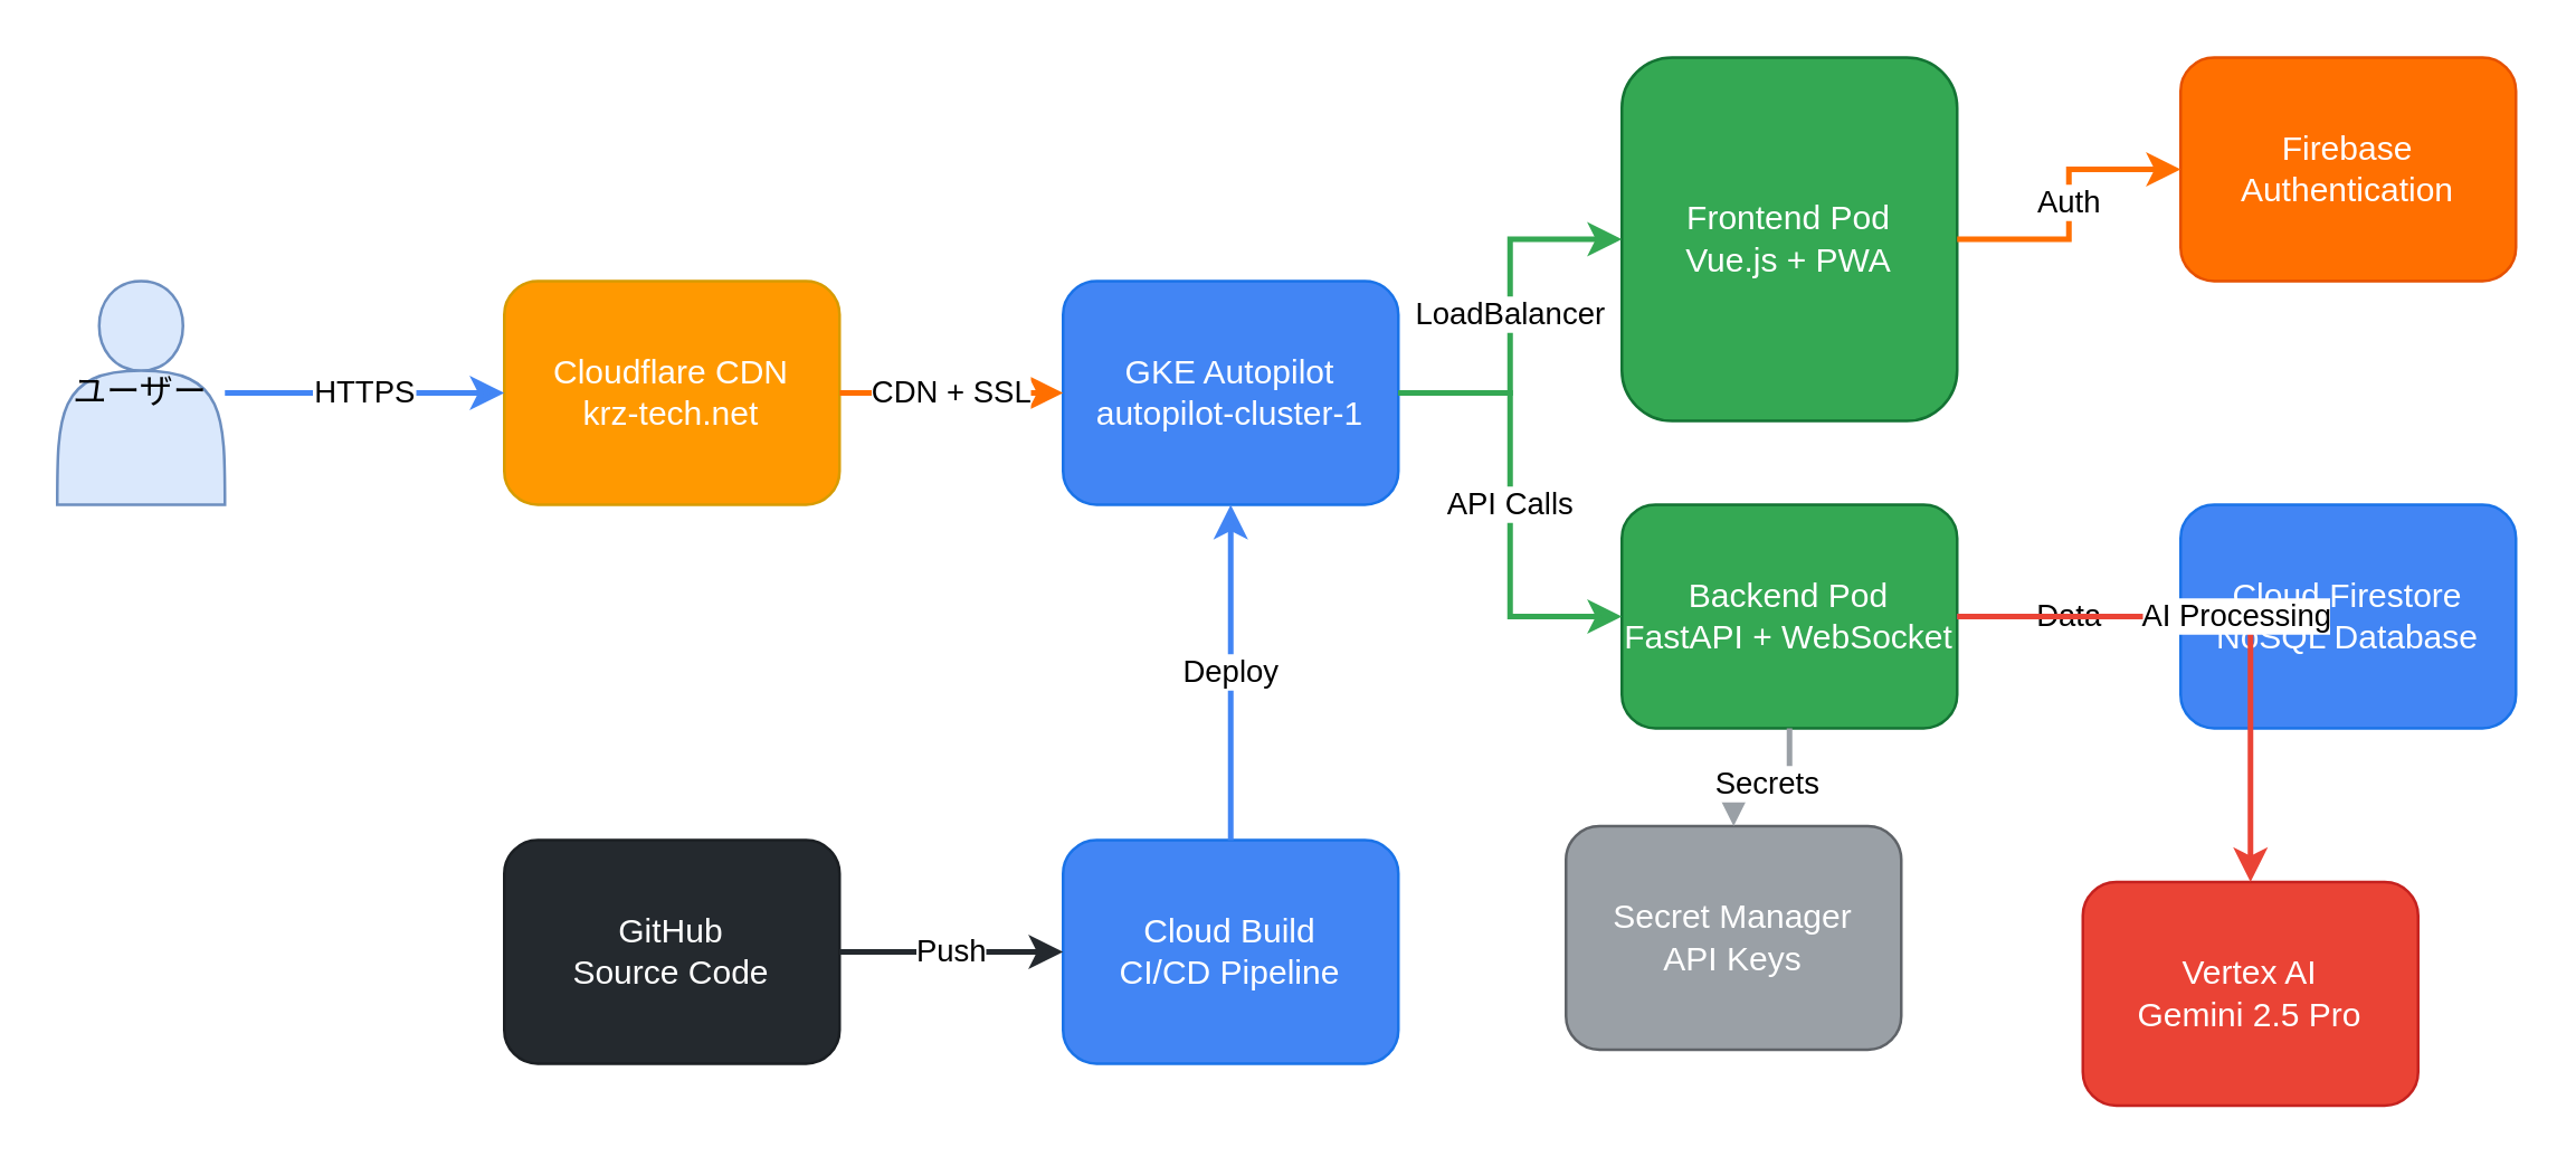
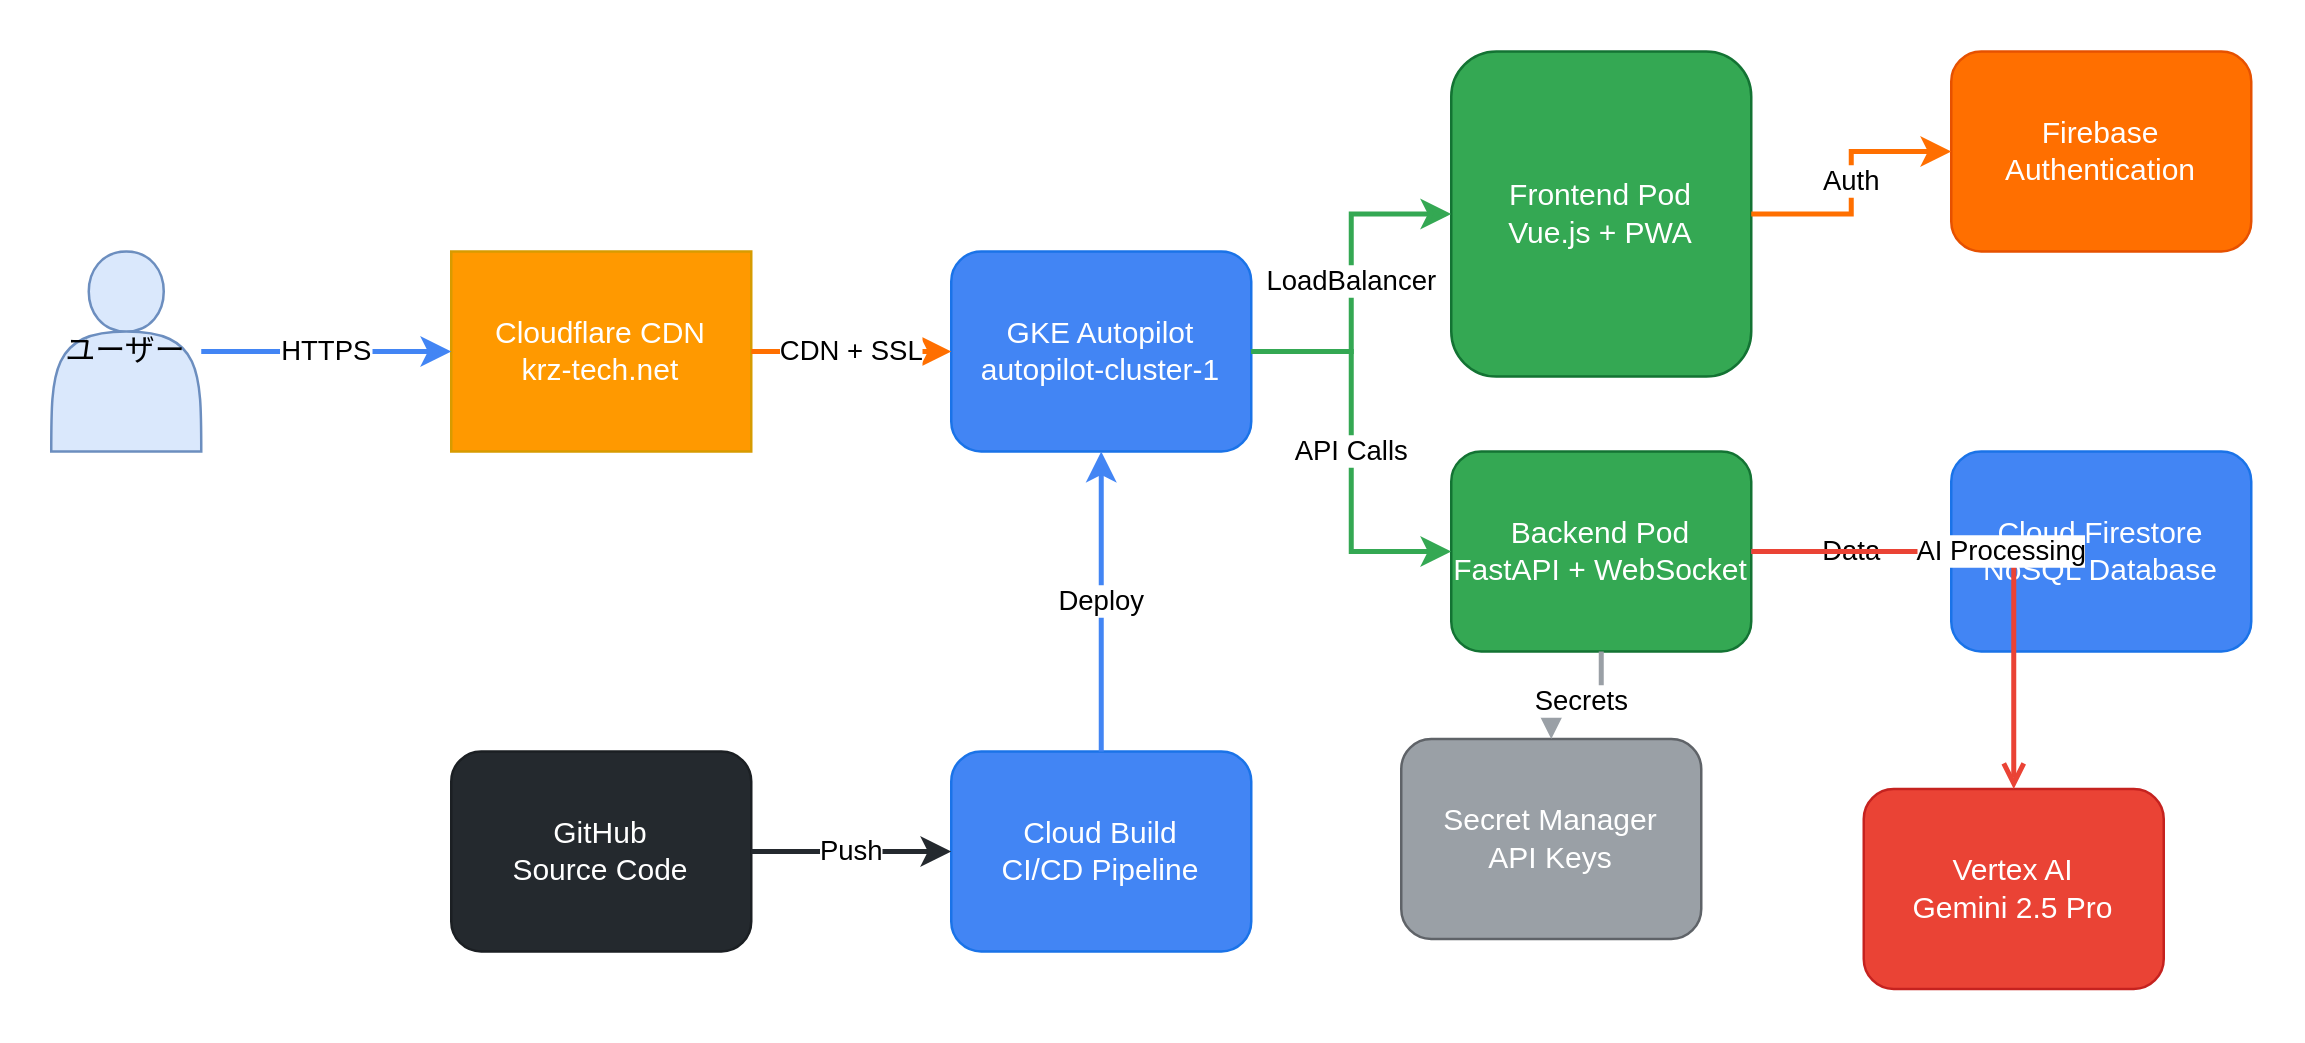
- <mxCell id="3" value="Cloudflare CDN&#10;krz-tech.net" style="rounded=1;whiteSpace=wrap;html=1;fillColor=#ff9900;strokeColor=#d79b00;fontColor=#ffffff;" parent="1" vertex="1"><mxGeometry x="180" y="100" width="120" height="80" as="geometry" /></mxCell>
+ <mxCell id="3" value="Cloudflare CDN&#10;krz-tech.net" style="whiteSpace=wrap;html=1;fillColor=#ff9900;strokeColor=#d79b00;fontColor=#ffffff;rounded=0;" parent="1" vertex="1"><mxGeometry x="180" y="100" width="120" height="80" as="geometry" /></mxCell>
- <mxCell id="19" value="AI Processing" style="edgeStyle=orthogonalEdgeStyle;rounded=0;orthogonalLoop=1;jettySize=auto;html=1;strokeColor=#ea4335;strokeWidth=2;" parent="1" source="6" target="9" edge="1"><mxGeometry relative="1" as="geometry" /></mxCell>
+ <mxCell id="19" value="AI Processing" style="edgeStyle=orthogonalEdgeStyle;rounded=0;orthogonalLoop=1;jettySize=auto;html=1;strokeColor=#ea4335;strokeWidth=2;endArrow=open;" parent="1" source="6" target="9" edge="1"><mxGeometry relative="1" as="geometry" /></mxCell>
